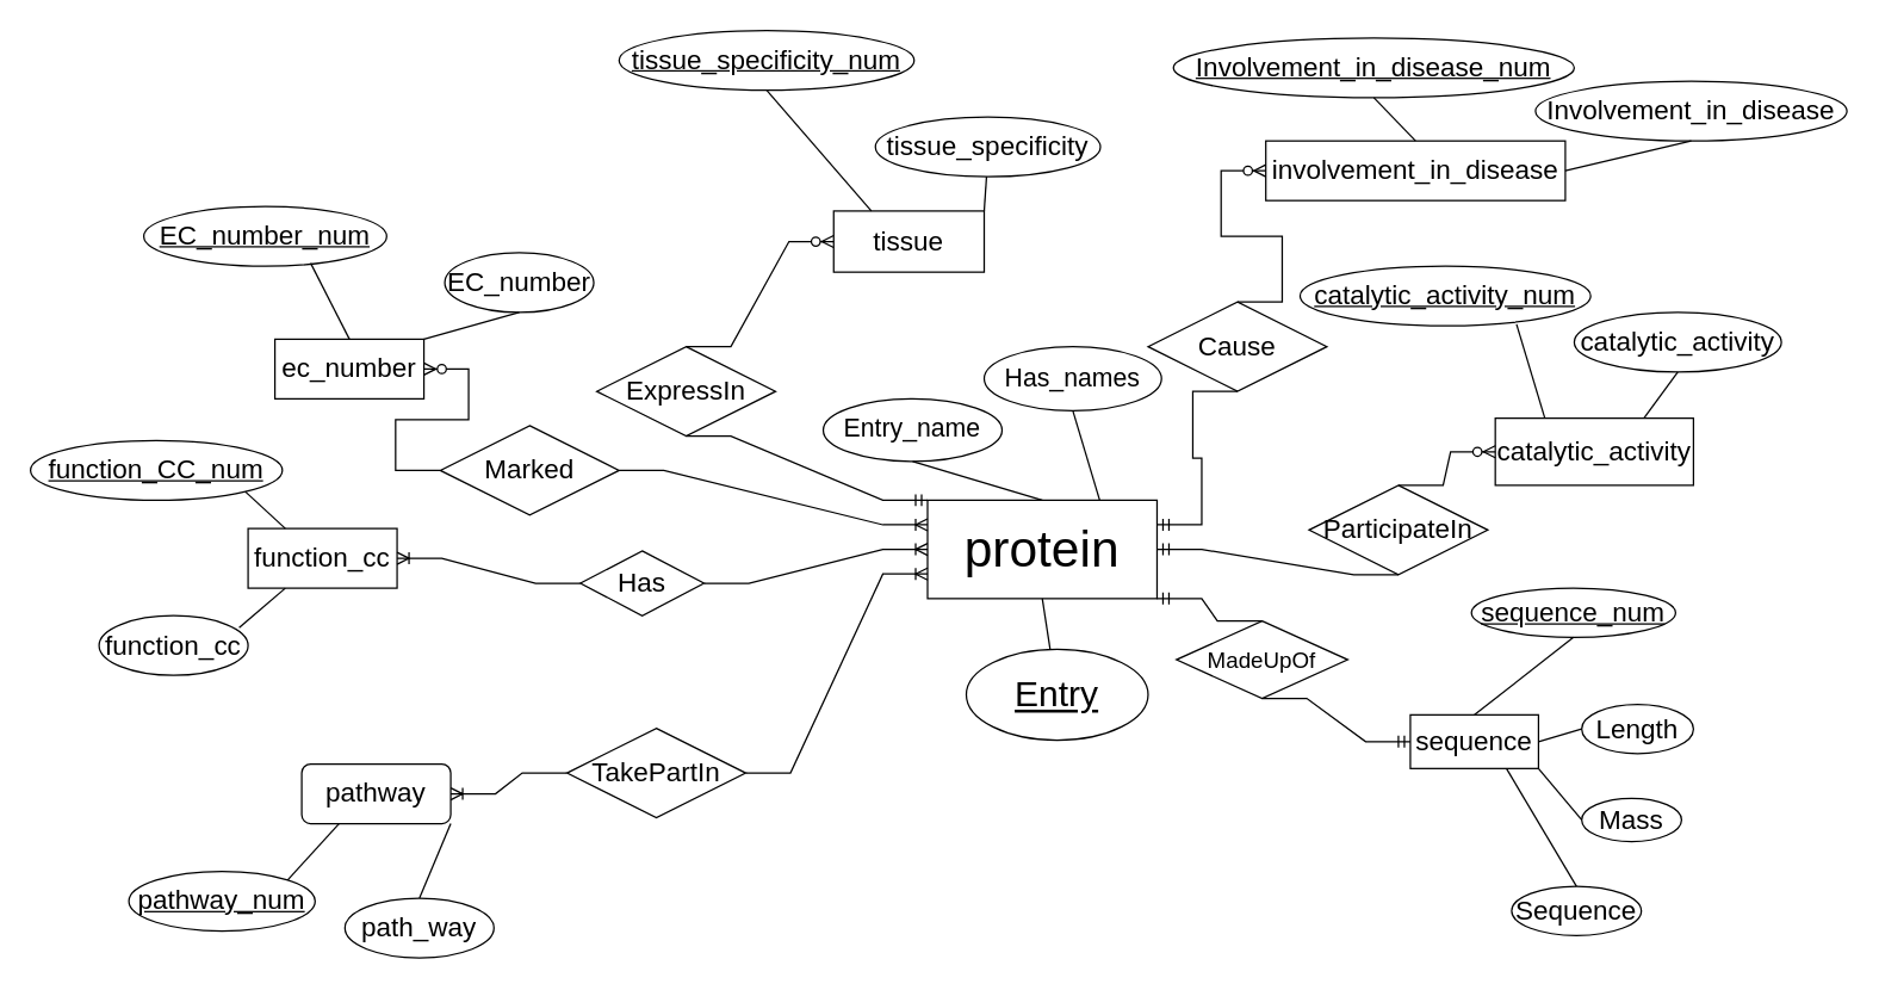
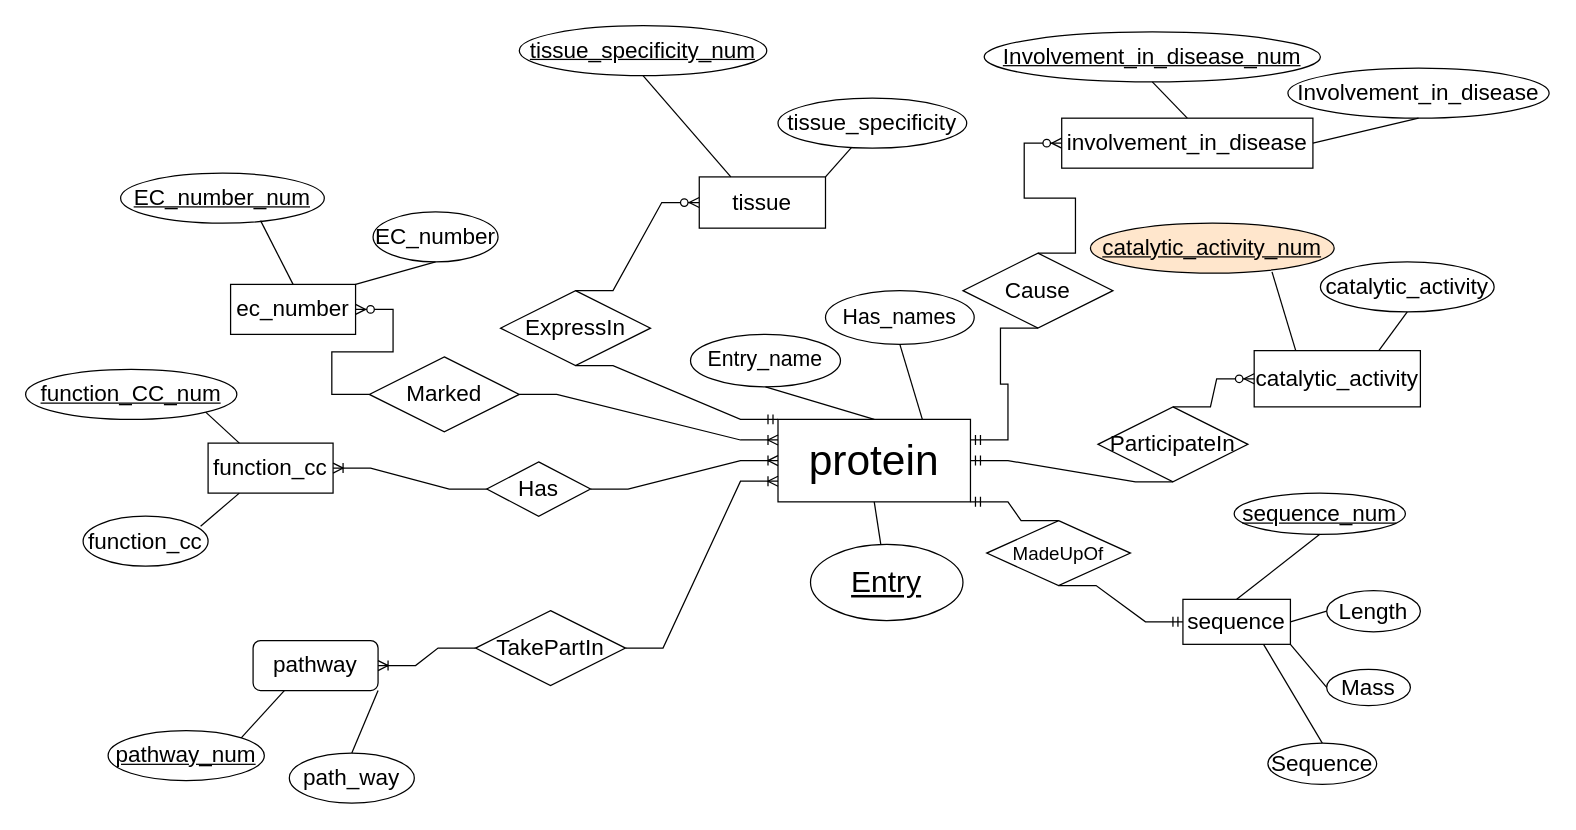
- <mxCell id="43" value="tissue_specificity" style="ellipse;whiteSpace=wrap;html=1;align=center;fontSize=18;" vertex="1" parent="1"><mxGeometry x="587" y="78" width="151" height="40" as="geometry" /></mxCell>
+ <mxCell id="43" value="tissue_specificity" style="ellipse;whiteSpace=wrap;html=1;align=center;fontSize=18;" vertex="1" parent="1"><mxGeometry x="622" y="78" width="151" height="40" as="geometry" /></mxCell>
- <mxCell id="27" value="catalytic_activity_num" style="ellipse;whiteSpace=wrap;html=1;align=center;fontStyle=4;fontSize=18;" vertex="1" parent="1"><mxGeometry x="872" y="178" width="195" height="40" as="geometry" /></mxCell>
+ <mxCell id="27" value="catalytic_activity_num" style="ellipse;whiteSpace=wrap;html=1;align=center;fontStyle=4;fontSize=18;fillColor=#ffe6cc;" vertex="1" parent="1"><mxGeometry x="872" y="178" width="195" height="40" as="geometry" /></mxCell>
